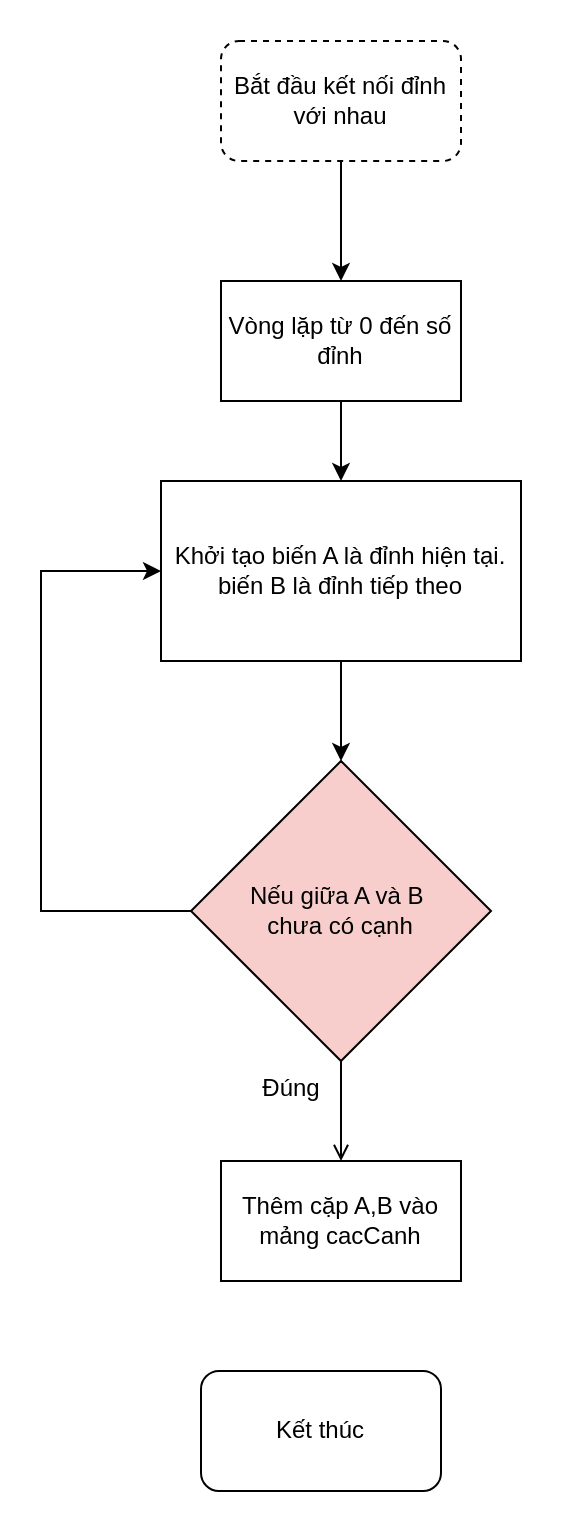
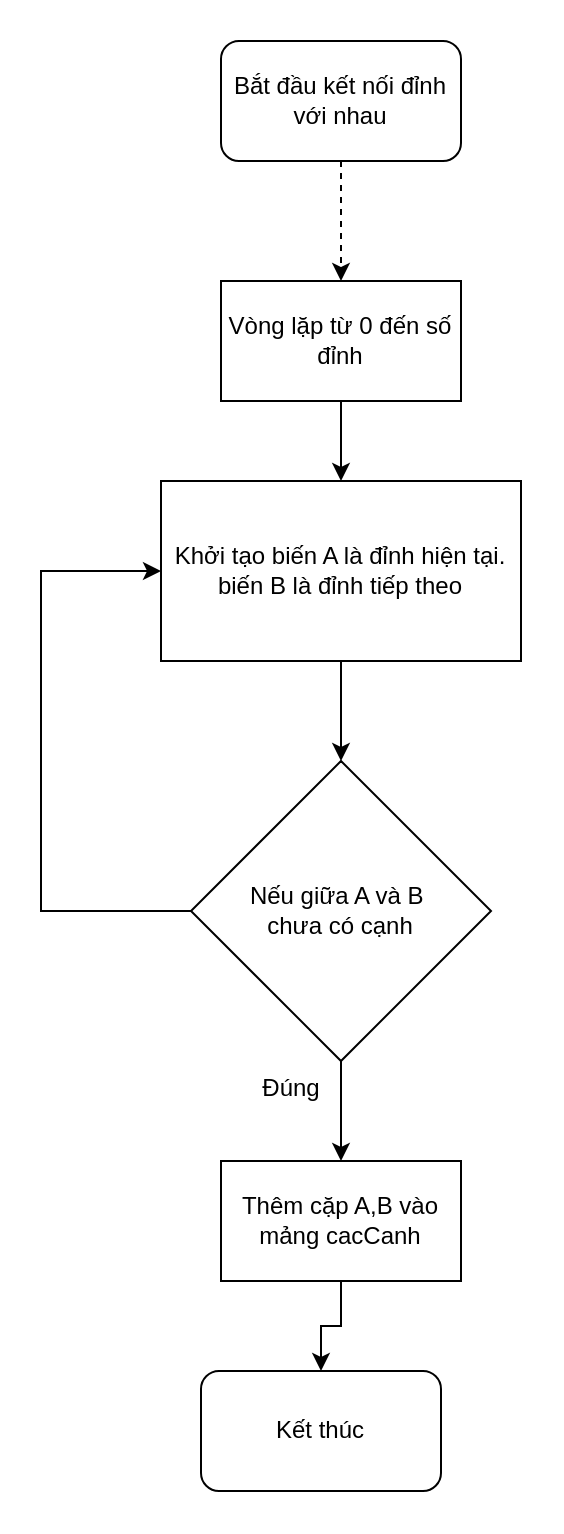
- <mxCell id="3" value="Bắt đầu kết nối đỉnh với nhau" style="rounded=1;whiteSpace=wrap;html=1;dashed=1;" vertex="1" parent="1"><mxGeometry x="110" y="20" width="120" height="60" as="geometry" /></mxCell>
+ <mxCell id="3" value="Bắt đầu kết nối đỉnh với nhau" style="rounded=1;whiteSpace=wrap;html=1;" vertex="1" parent="1"><mxGeometry x="110" y="20" width="120" height="60" as="geometry" /></mxCell>
- <mxCell id="2" style="edgeStyle=orthogonalEdgeStyle;rounded=0;orthogonalLoop=1;jettySize=auto;html=1;exitX=0.5;exitY=1;exitDx=0;exitDy=0;entryX=0.5;entryY=0;entryDx=0;entryDy=0;" edge="1" parent="1" source="3" target="5"><mxGeometry relative="1" as="geometry" /></mxCell>
+ <mxCell id="2" style="edgeStyle=orthogonalEdgeStyle;rounded=0;orthogonalLoop=1;jettySize=auto;html=1;exitX=0.5;exitY=1;exitDx=0;exitDy=0;entryX=0.5;entryY=0;entryDx=0;entryDy=0;dashed=1;" edge="1" parent="1" source="3" target="5"><mxGeometry relative="1" as="geometry" /></mxCell>
- <mxCell id="10" value="Nếu giữa A và B&amp;nbsp;&lt;div&gt;chưa có cạnh&lt;/div&gt;" style="rhombus;whiteSpace=wrap;html=1;fillColor=#f8cecc;" vertex="1" parent="1"><mxGeometry x="95" y="380" width="150" height="150" as="geometry" /></mxCell>
+ <mxCell id="10" value="Nếu giữa A và B&amp;nbsp;&lt;div&gt;chưa có cạnh&lt;/div&gt;" style="rhombus;whiteSpace=wrap;html=1;" vertex="1" parent="1"><mxGeometry x="95" y="380" width="150" height="150" as="geometry" /></mxCell>
- <mxCell id="8" style="edgeStyle=orthogonalEdgeStyle;rounded=0;orthogonalLoop=1;jettySize=auto;html=1;exitX=0.5;exitY=1;exitDx=0;exitDy=0;entryX=0.5;entryY=0;entryDx=0;entryDy=0;endArrow=open;" edge="1" parent="1" source="10" target="12"><mxGeometry relative="1" as="geometry" /></mxCell>
+ <mxCell id="8" style="edgeStyle=orthogonalEdgeStyle;rounded=0;orthogonalLoop=1;jettySize=auto;html=1;exitX=0.5;exitY=1;exitDx=0;exitDy=0;entryX=0.5;entryY=0;entryDx=0;entryDy=0;" edge="1" parent="1" source="10" target="12"><mxGeometry relative="1" as="geometry" /></mxCell>
+ <mxCell id="11" style="edgeStyle=orthogonalEdgeStyle;rounded=0;orthogonalLoop=1;jettySize=auto;html=1;exitX=0.5;exitY=1;exitDx=0;exitDy=0;entryX=0.5;entryY=0;entryDx=0;entryDy=0;" edge="1" parent="1" source="12" target="13"><mxGeometry relative="1" as="geometry" /></mxCell>
